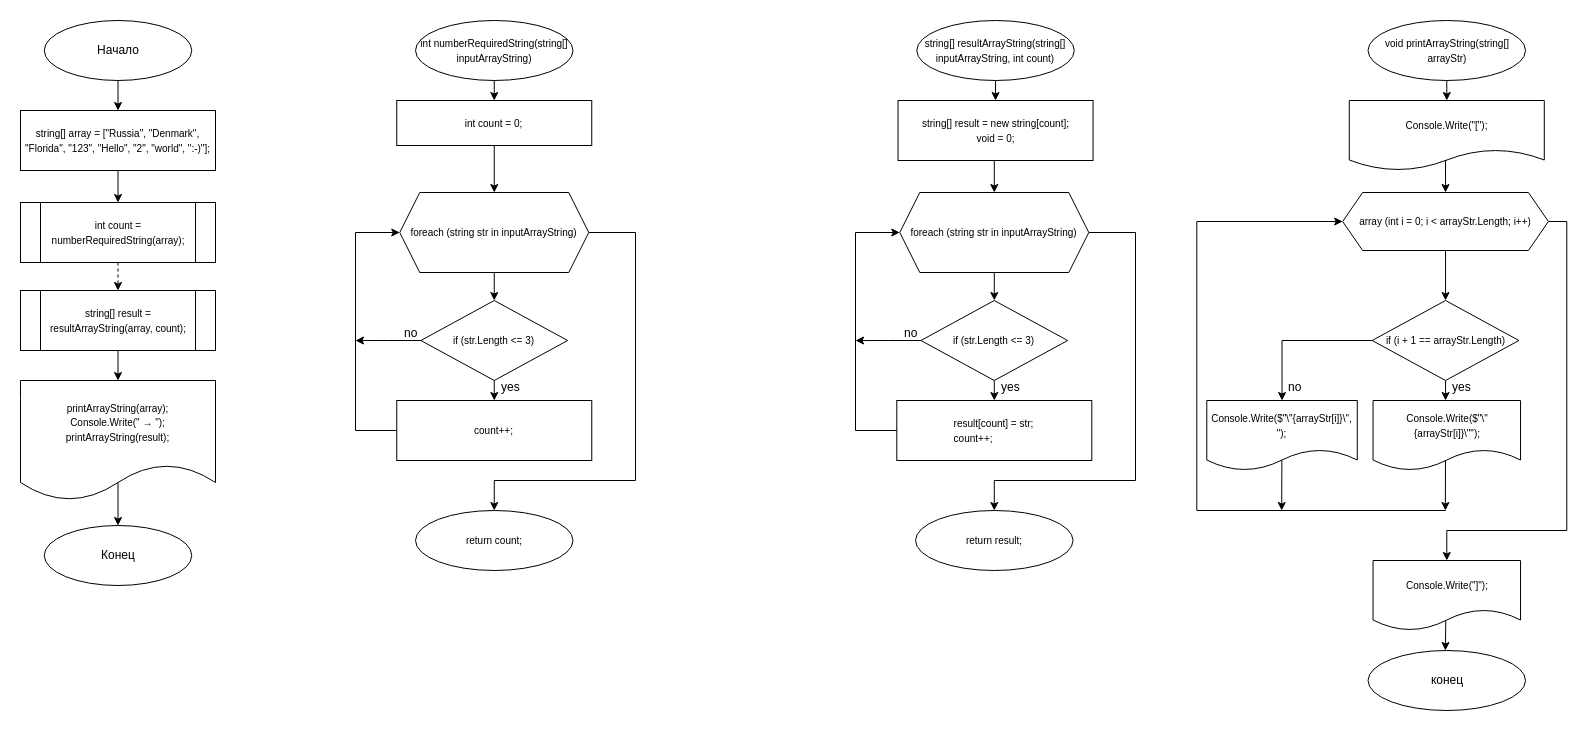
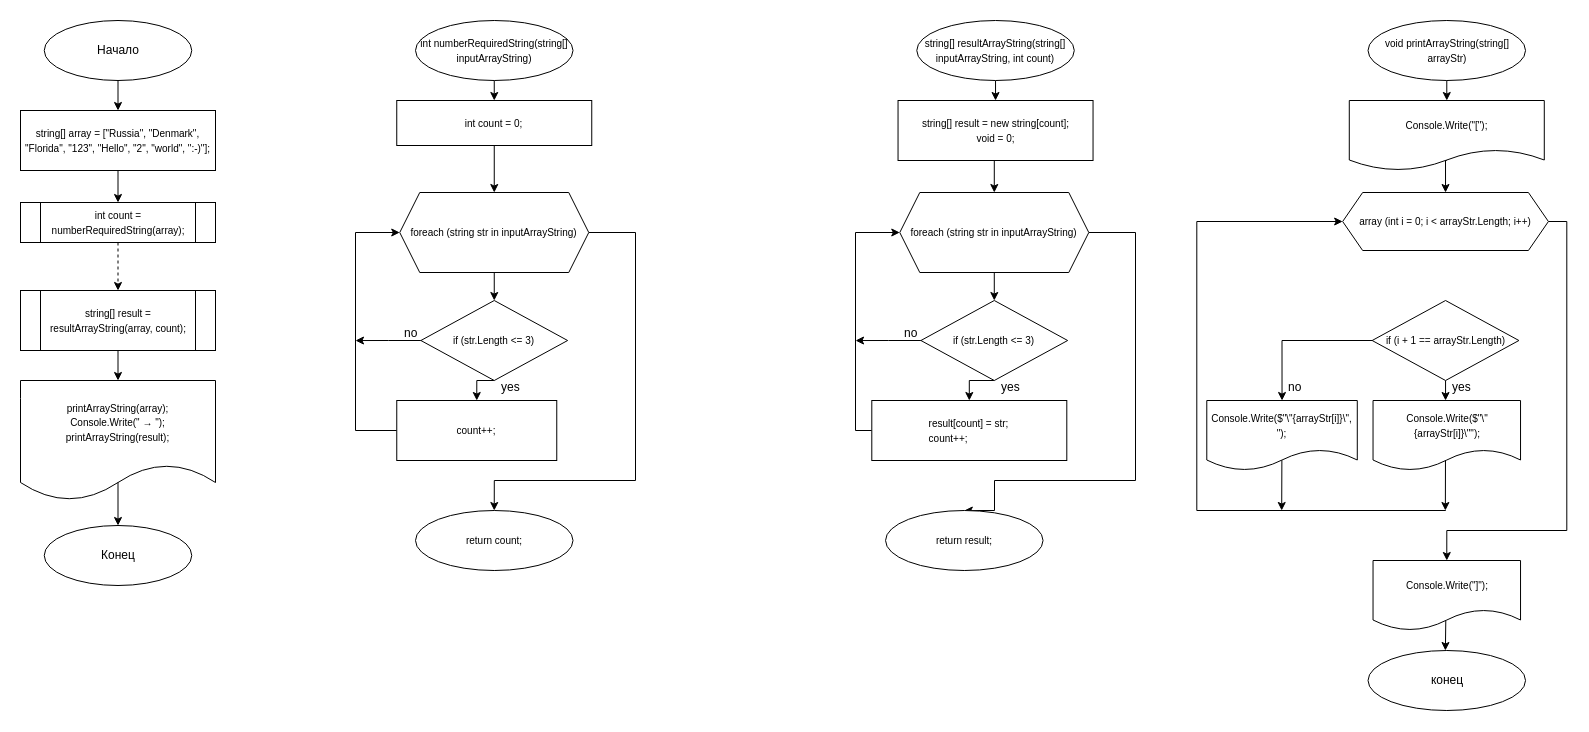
- <mxCell id="5" value="&lt;font style=&quot;font-size: 10px;&quot;&gt;int count = numberRequiredString(array);&lt;/font&gt;" style="shape=process;whiteSpace=wrap;html=1;backgroundOutline=1;" parent="1" vertex="1"><mxGeometry x="20" y="202" width="195" height="60" as="geometry" /></mxCell>
+ <mxCell id="5" value="&lt;font style=&quot;font-size: 10px;&quot;&gt;int count = numberRequiredString(array);&lt;/font&gt;" style="shape=process;whiteSpace=wrap;html=1;backgroundOutline=1;" parent="1" vertex="1"><mxGeometry x="20" y="202" width="195" height="40" as="geometry" /></mxCell>
- <mxCell id="46" style="edgeStyle=orthogonalEdgeStyle;rounded=0;orthogonalLoop=1;jettySize=auto;html=1;exitX=0.5;exitY=1;exitDx=0;exitDy=0;entryX=0.5;entryY=0;entryDx=0;entryDy=0;" parent="1" source="48" target="51" edge="1"><mxGeometry relative="1" as="geometry" /></mxCell>
- <mxCell id="24" value="&lt;font style=&quot;font-size: 10px;&quot;&gt;count++;&lt;/font&gt;" style="rounded=0;whiteSpace=wrap;html=1;" parent="1" vertex="1"><mxGeometry x="396.26" y="400" width="195" height="60" as="geometry" /></mxCell>
+ <mxCell id="24" value="&lt;font style=&quot;font-size: 10px;&quot;&gt;count++;&lt;/font&gt;" style="rounded=0;whiteSpace=wrap;html=1;" parent="1" vertex="1"><mxGeometry x="396.26" y="400" width="160" height="60" as="geometry" /></mxCell>
- <mxCell id="39" value="&lt;div&gt;&lt;font style=&quot;font-size: 10px;&quot;&gt;result[count] = str;&lt;/font&gt;&lt;/div&gt;&lt;div style=&quot;text-align: left;&quot;&gt;&lt;font style=&quot;font-size: 10px;&quot;&gt;count++;&lt;/font&gt;&lt;/div&gt;" style="rounded=0;whiteSpace=wrap;html=1;" parent="1" vertex="1"><mxGeometry x="896.3" y="400" width="195" height="60" as="geometry" /></mxCell>
+ <mxCell id="39" value="&lt;div&gt;&lt;font style=&quot;font-size: 10px;&quot;&gt;result[count] = str;&lt;/font&gt;&lt;/div&gt;&lt;div style=&quot;text-align: left;&quot;&gt;&lt;font style=&quot;font-size: 10px;&quot;&gt;count++;&lt;/font&gt;&lt;/div&gt;" style="rounded=0;whiteSpace=wrap;html=1;" parent="1" vertex="1"><mxGeometry x="871.3" y="400" width="195" height="60" as="geometry" /></mxCell>
- <mxCell id="40" value="&lt;font style=&quot;font-size: 10px;&quot;&gt;return result;&lt;/font&gt;" style="ellipse;whiteSpace=wrap;html=1;" parent="1" vertex="1"><mxGeometry x="915.04" y="510" width="157.5" height="60" as="geometry" /></mxCell>
+ <mxCell id="40" value="&lt;font style=&quot;font-size: 10px;&quot;&gt;return result;&lt;/font&gt;" style="ellipse;whiteSpace=wrap;html=1;" parent="1" vertex="1"><mxGeometry x="885.04" y="510" width="157.5" height="60" as="geometry" /></mxCell>
